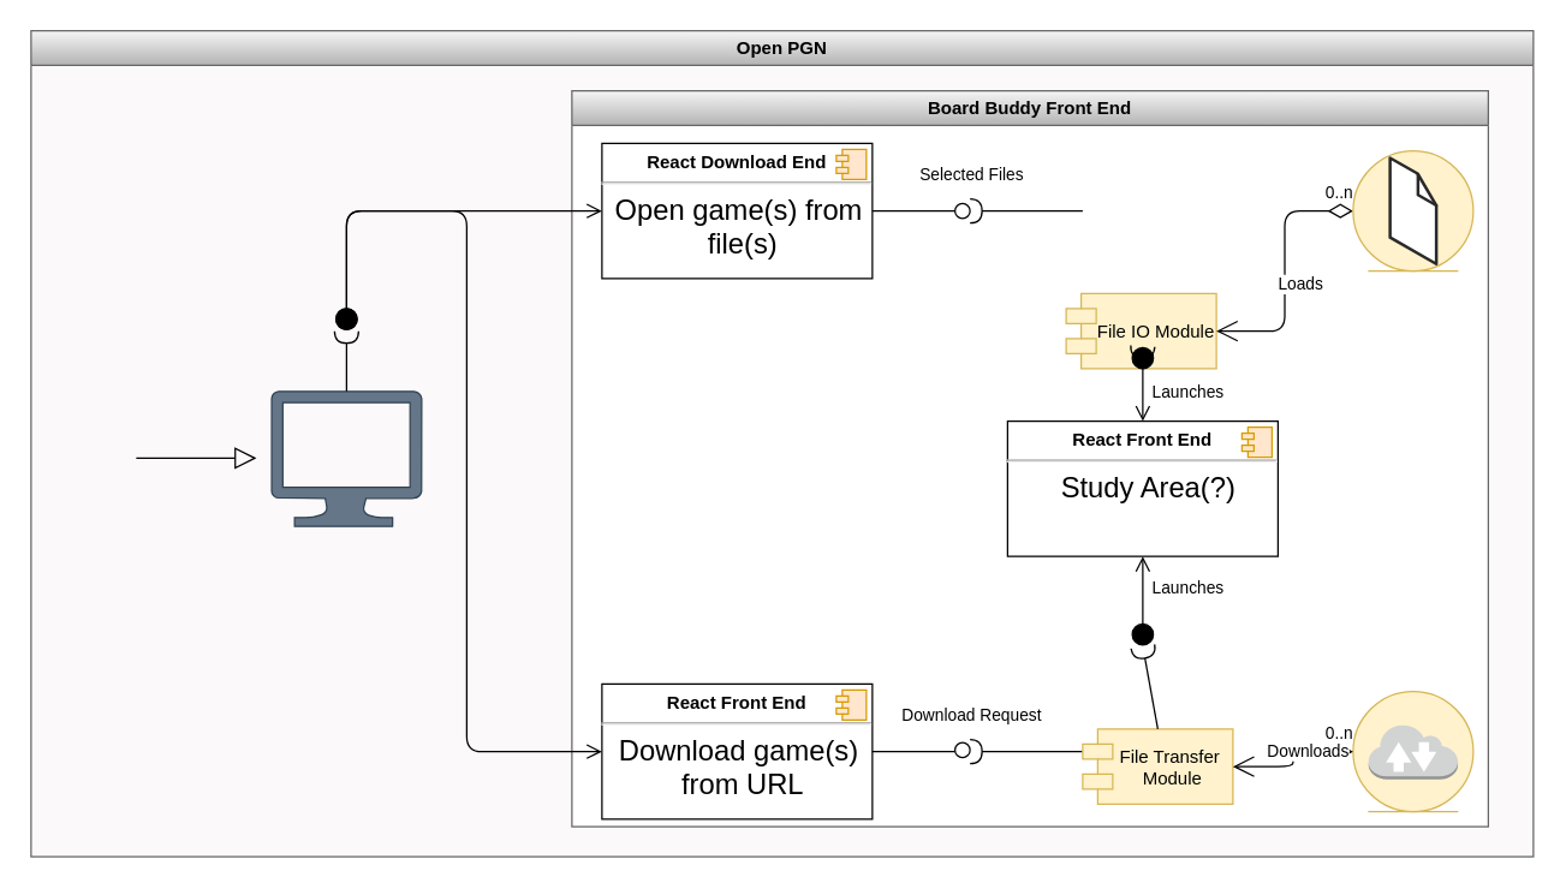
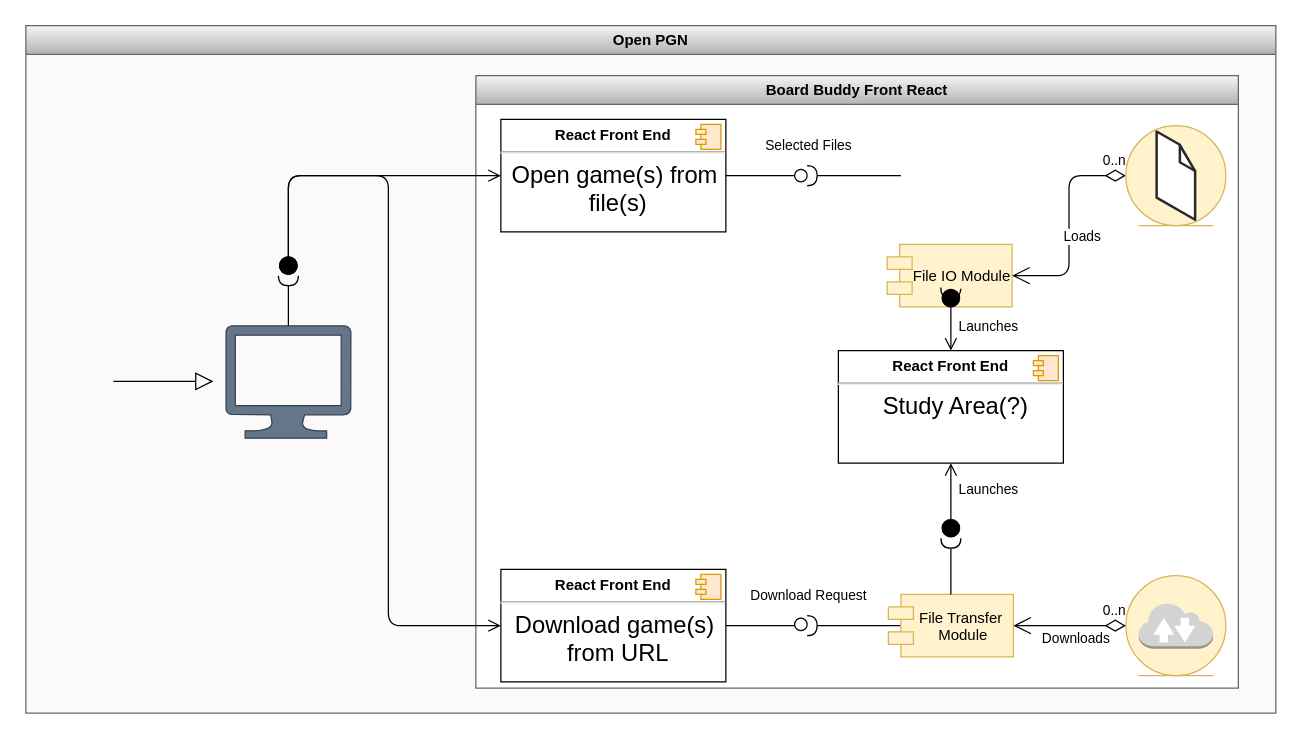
- <mxCell id="4" value="Board Buddy Front End" style="swimlane;whiteSpace=wrap;html=1;swimlaneFillColor=#FFFFFF;fillColor=#f5f5f5;gradientColor=#b3b3b3;strokeColor=#666666;" vertex="1" parent="2"><mxGeometry x="360" y="40" width="610" height="490" as="geometry" /></mxCell>
+ <mxCell id="4" value="Board Buddy Front React" style="swimlane;whiteSpace=wrap;html=1;swimlaneFillColor=#FFFFFF;fillColor=#f5f5f5;gradientColor=#b3b3b3;strokeColor=#666666;" vertex="1" parent="2"><mxGeometry x="360" y="40" width="610" height="490" as="geometry" /></mxCell>
- <mxCell id="5" value="&lt;p style=&quot;margin:0px;margin-top:6px;text-align:center;&quot;&gt;&lt;b&gt;React Download End&lt;/b&gt;&lt;/p&gt;&lt;hr&gt;&lt;p style=&quot;text-align: center; margin: 0px 0px 0px 8px;&quot;&gt;&lt;span style=&quot;font-size: 19px;&quot;&gt;Open game(s) from&amp;nbsp;&lt;/span&gt;&lt;/p&gt;&lt;p style=&quot;text-align: center; margin: 0px 0px 0px 8px;&quot;&gt;&lt;span style=&quot;font-size: 19px;&quot;&gt;file(s)&lt;/span&gt;&lt;/p&gt;" style="align=left;overflow=fill;html=1;dropTarget=0;spacingTop=0;" vertex="1" parent="4"><mxGeometry x="20" y="35" width="180" height="90" as="geometry" /></mxCell>
+ <mxCell id="5" value="&lt;p style=&quot;margin:0px;margin-top:6px;text-align:center;&quot;&gt;&lt;b&gt;React Front End&lt;/b&gt;&lt;/p&gt;&lt;hr&gt;&lt;p style=&quot;text-align: center; margin: 0px 0px 0px 8px;&quot;&gt;&lt;span style=&quot;font-size: 19px;&quot;&gt;Open game(s) from&amp;nbsp;&lt;/span&gt;&lt;/p&gt;&lt;p style=&quot;text-align: center; margin: 0px 0px 0px 8px;&quot;&gt;&lt;span style=&quot;font-size: 19px;&quot;&gt;file(s)&lt;/span&gt;&lt;/p&gt;" style="align=left;overflow=fill;html=1;dropTarget=0;spacingTop=0;" vertex="1" parent="4"><mxGeometry x="20" y="35" width="180" height="90" as="geometry" /></mxCell>
- <mxCell id="19" value="File Transfer &#10;Module" style="shape=module;align=left;spacingLeft=20;align=center;verticalAlign=middle;fillColor=#fff2cc;strokeColor=#d6b656;" vertex="1" parent="4"><mxGeometry x="340" y="425" width="100" height="50" as="geometry" /></mxCell>
+ <mxCell id="19" value="File Transfer &#10;Module" style="shape=module;align=left;spacingLeft=20;align=center;verticalAlign=middle;fillColor=#fff2cc;strokeColor=#d6b656;" vertex="1" parent="4"><mxGeometry x="330" y="415" width="100" height="50" as="geometry" /></mxCell>
